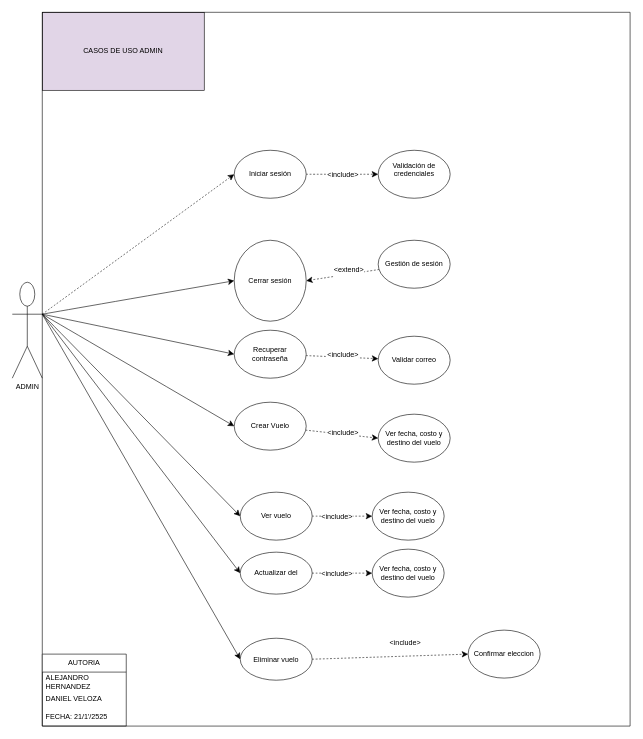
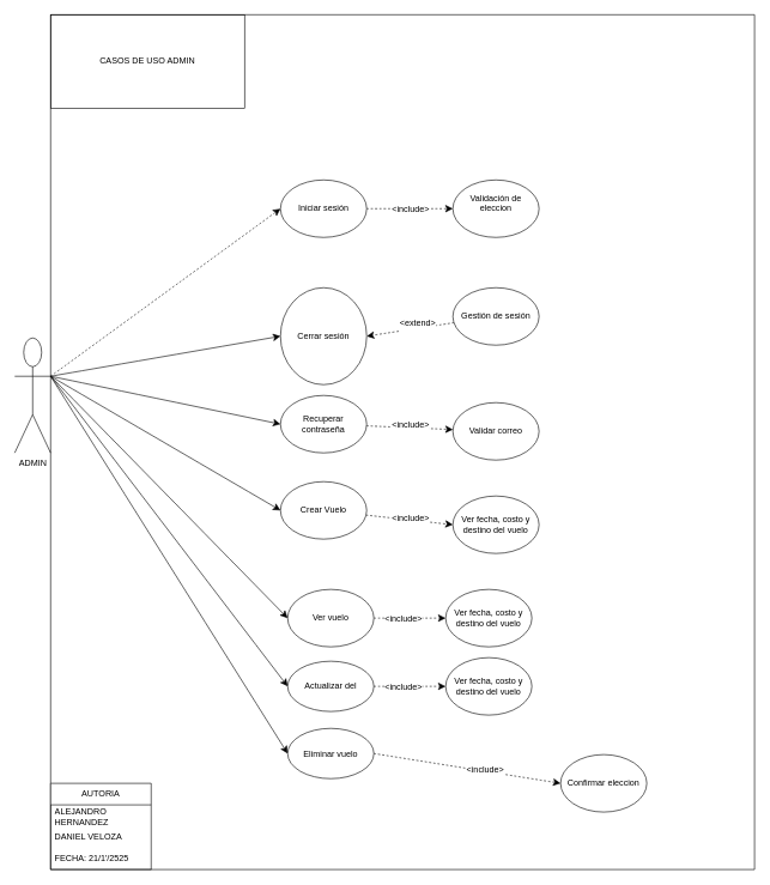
- <mxCell id="8" value="CASOS DE USO ADMIN" style="rounded=0;whiteSpace=wrap;html=1;fillColor=#e1d5e7;" parent="1" vertex="1"><mxGeometry x="70" y="20" width="270" height="130" as="geometry" /></mxCell>
+ <mxCell id="8" value="CASOS DE USO ADMIN" style="rounded=0;whiteSpace=wrap;html=1;" parent="1" vertex="1"><mxGeometry x="70" y="20" width="270" height="130" as="geometry" /></mxCell>
- <mxCell id="21" value="&lt;div&gt;Validación de credenciales&lt;/div&gt;&lt;div&gt;&lt;br&gt;&lt;/div&gt;" style="ellipse;whiteSpace=wrap;html=1;" parent="11" vertex="1"><mxGeometry x="560" y="230" width="120" height="80" as="geometry" /></mxCell>
+ <mxCell id="21" value="&lt;div&gt;Validación de eleccion&lt;/div&gt;&lt;div&gt;&lt;br&gt;&lt;/div&gt;" style="ellipse;whiteSpace=wrap;html=1;" parent="11" vertex="1"><mxGeometry x="560" y="230" width="120" height="80" as="geometry" /></mxCell>
- <mxCell id="36" value="Eliminar vuelo" style="ellipse;whiteSpace=wrap;html=1;" parent="11" vertex="1"><mxGeometry x="330" y="1043.5" width="120" height="70" as="geometry" /></mxCell>
+ <mxCell id="36" value="Eliminar vuelo" style="ellipse;whiteSpace=wrap;html=1;" parent="11" vertex="1"><mxGeometry x="330" y="993.5" width="120" height="70" as="geometry" /></mxCell>
